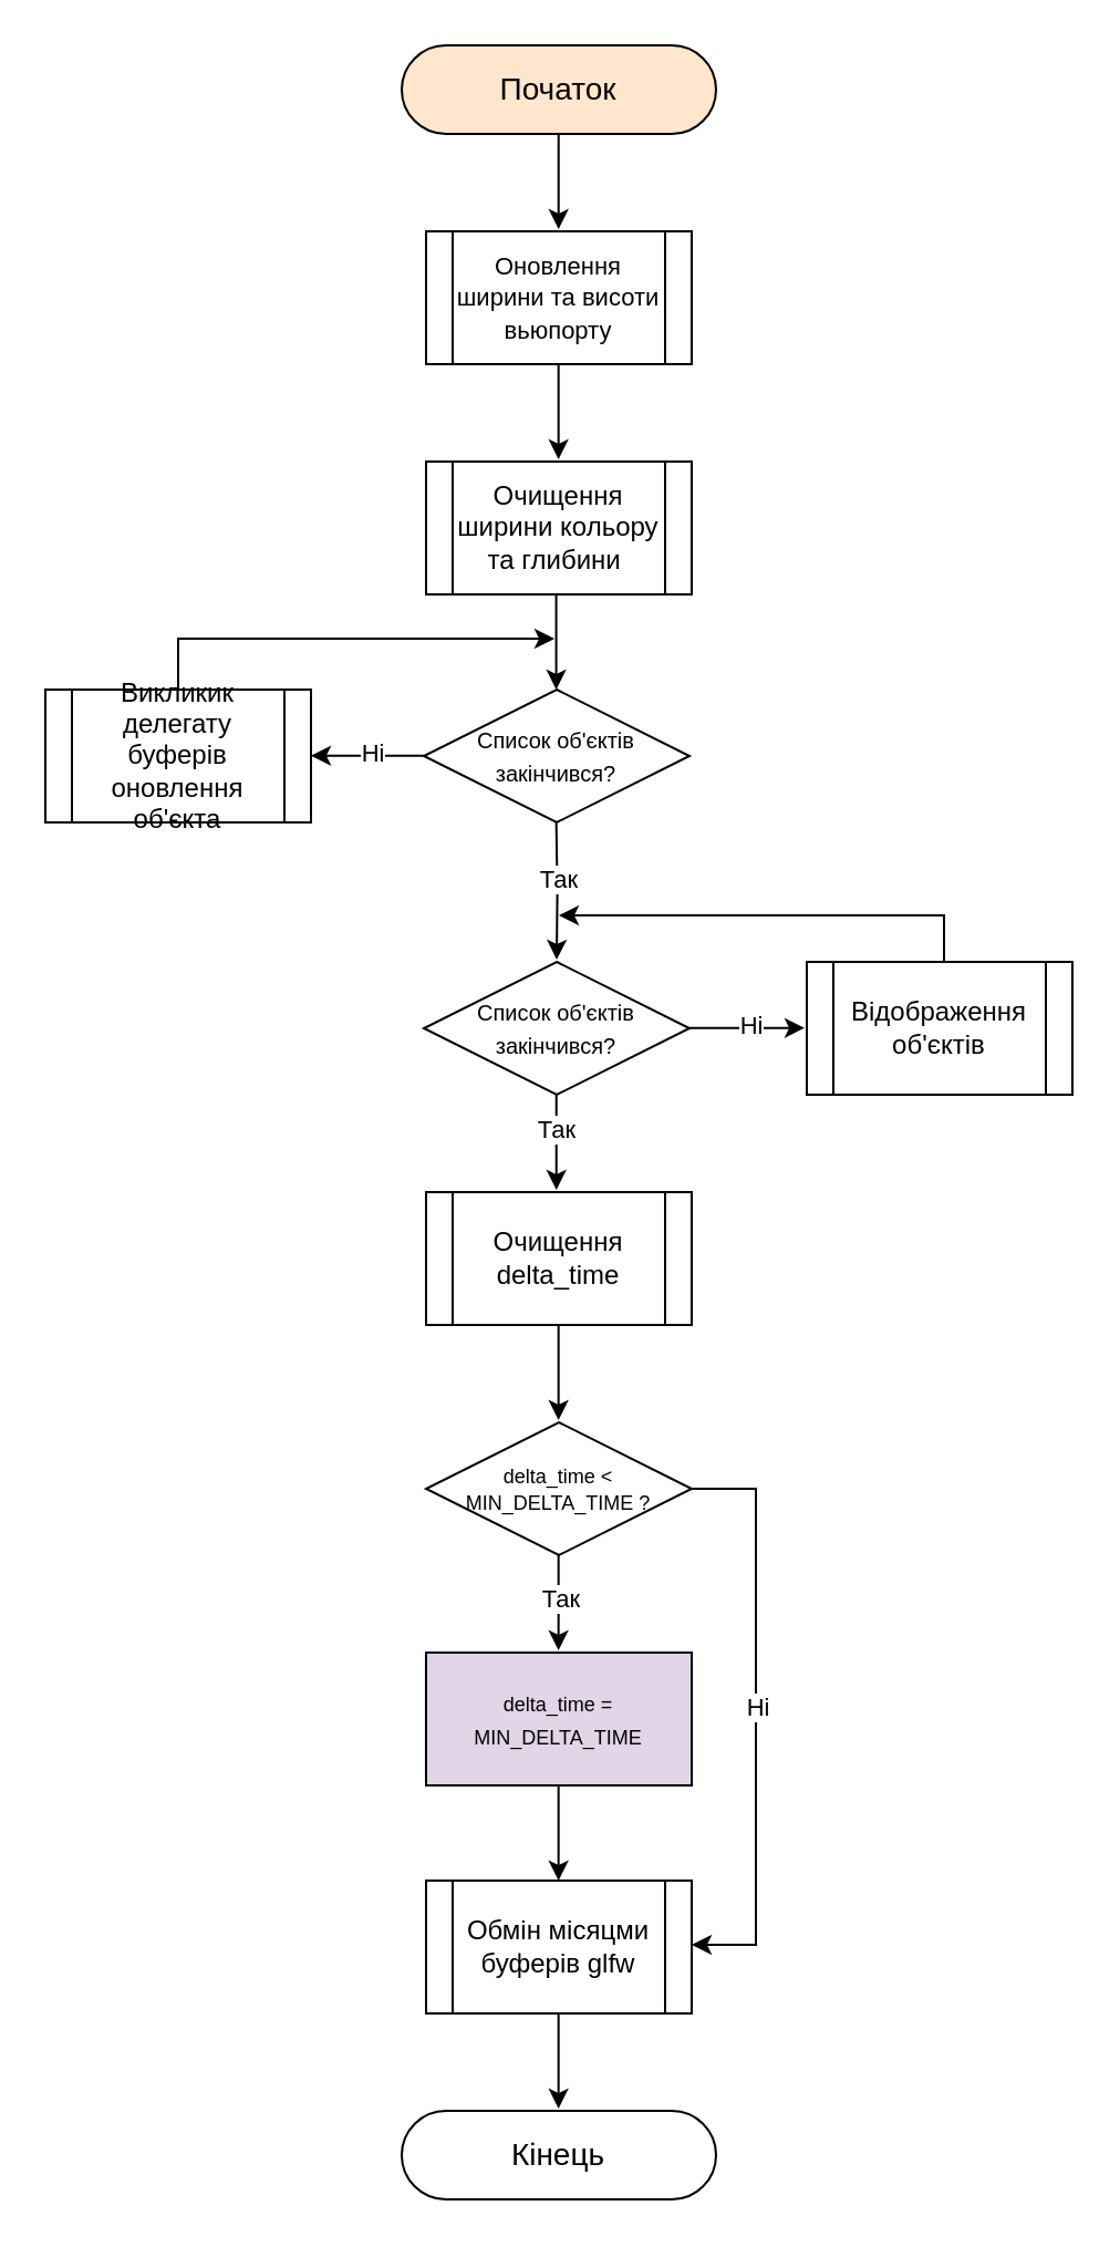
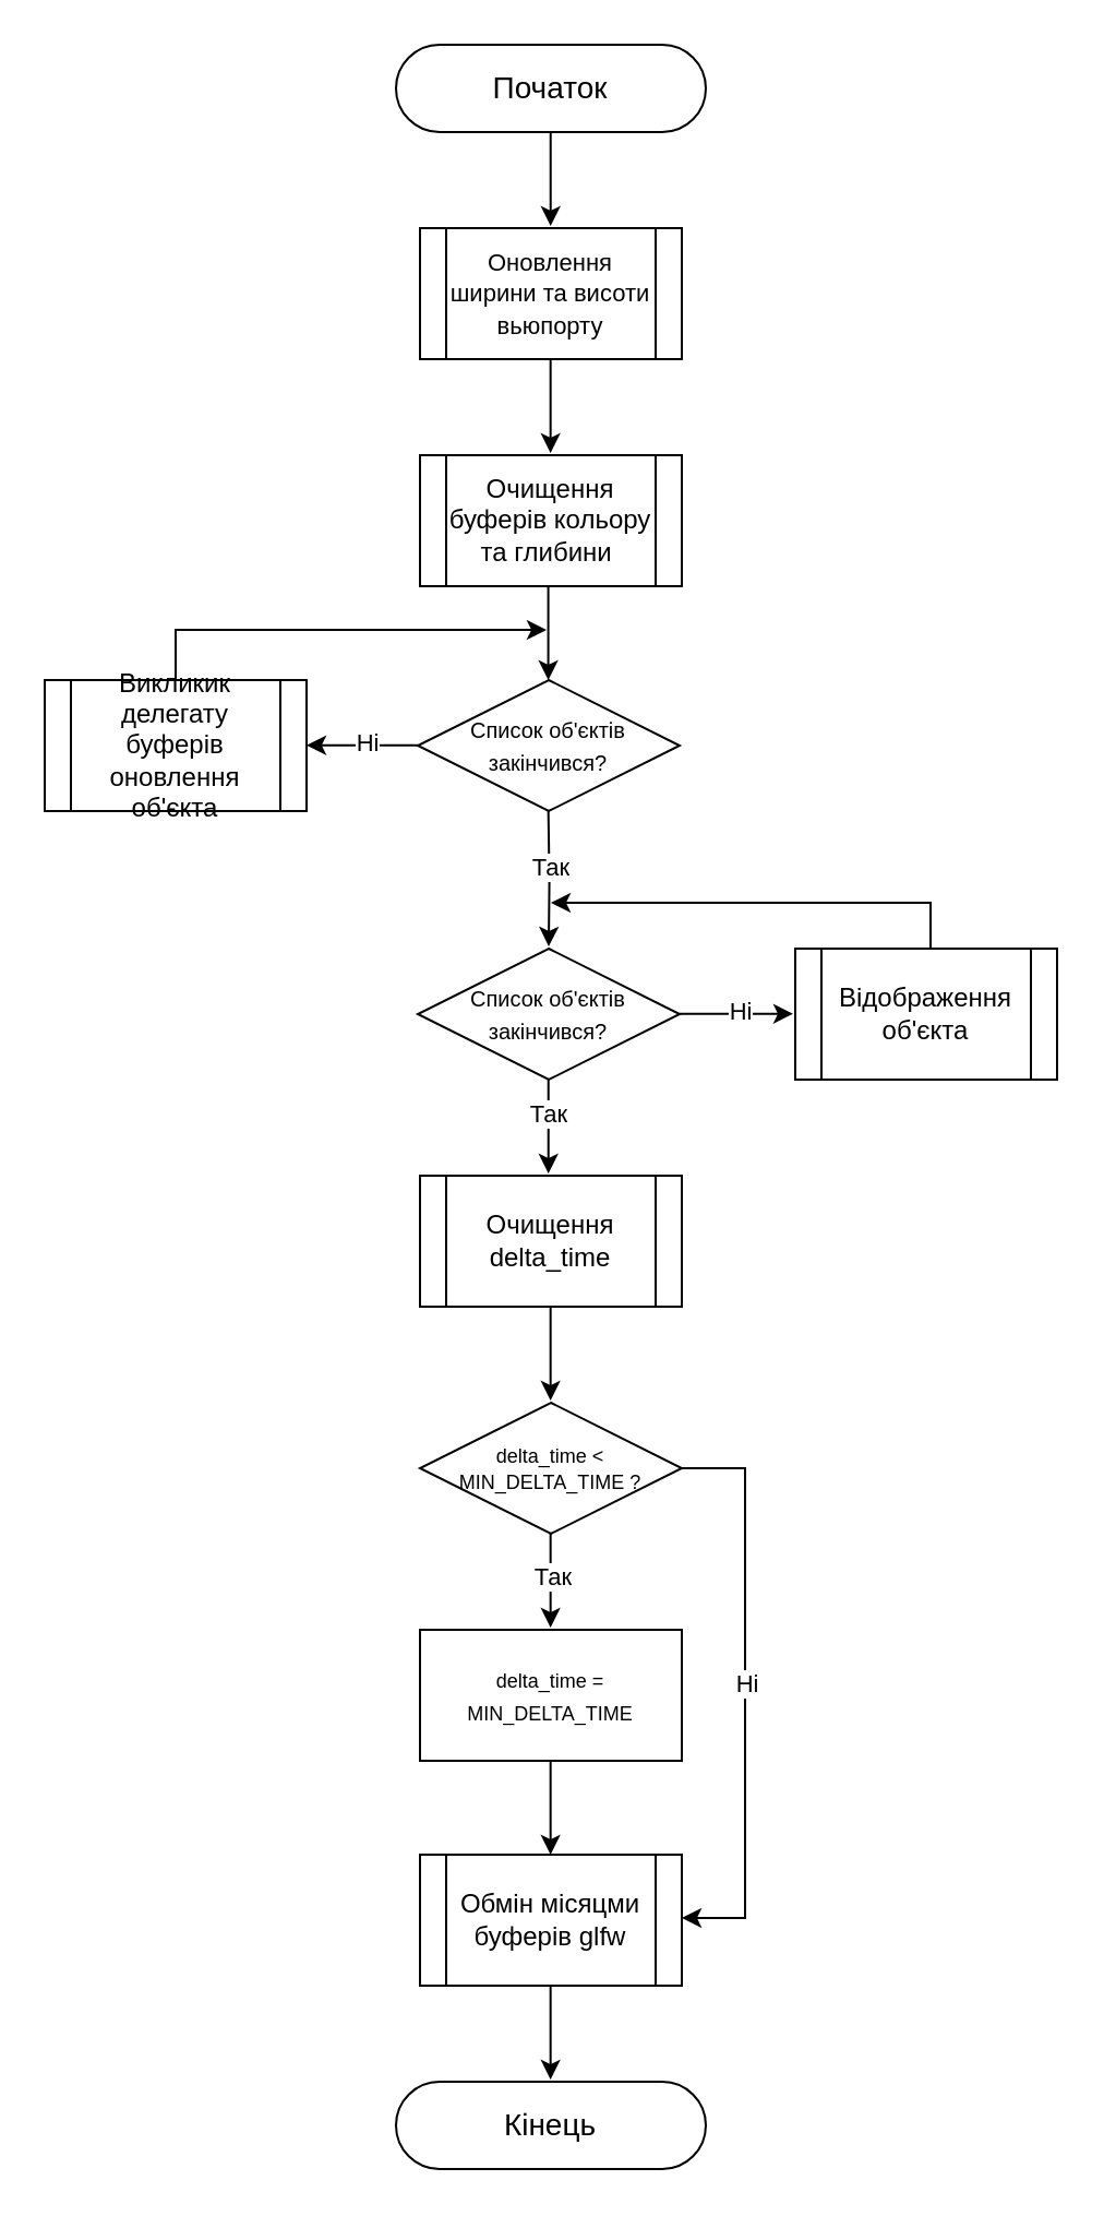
- <mxCell id="2" value="&lt;font style=&quot;font-size: 14px;&quot;&gt;Початок&lt;/font&gt;" style="rounded=1;whiteSpace=wrap;html=1;arcSize=50;fillColor=#ffe6cc;" parent="1" vertex="1"><mxGeometry x="181" width="142" height="40" as="geometry" y="20" /></mxCell>
+ <mxCell id="2" value="&lt;font style=&quot;font-size: 14px;&quot;&gt;Початок&lt;/font&gt;" style="rounded=1;whiteSpace=wrap;html=1;arcSize=50;" parent="1" vertex="1"><mxGeometry x="181" width="142" height="40" as="geometry" y="20" /></mxCell>
- <mxCell id="33" value="Очищення ширини кольору та глибини&amp;nbsp;" style="shape=process;whiteSpace=wrap;html=1;backgroundOutline=1;" vertex="1" parent="1"><mxGeometry x="192" y="208" width="120" height="60" as="geometry" /></mxCell>
+ <mxCell id="33" value="Очищення буферів кольору та глибини&amp;nbsp;" style="shape=process;whiteSpace=wrap;html=1;backgroundOutline=1;" vertex="1" parent="1"><mxGeometry x="192" y="208" width="120" height="60" as="geometry" /></mxCell>
- <mxCell id="20" value="Відображення об'єктів" style="shape=process;whiteSpace=wrap;html=1;backgroundOutline=1;" vertex="1" parent="1"><mxGeometry x="364" y="434" width="120" height="60" as="geometry" /></mxCell>
+ <mxCell id="20" value="Відображення об'єкта" style="shape=process;whiteSpace=wrap;html=1;backgroundOutline=1;" vertex="1" parent="1"><mxGeometry x="364" y="434" width="120" height="60" as="geometry" /></mxCell>
- <mxCell id="30" value="&lt;span style=&quot;font-size: 9px;&quot;&gt;delta_time = MIN_DELTA_TIME&lt;/span&gt;" style="rounded=0;whiteSpace=wrap;html=1;fillColor=#e1d5e7;" vertex="1" parent="1"><mxGeometry x="192" y="746" width="120" height="60" as="geometry" /></mxCell>
+ <mxCell id="30" value="&lt;span style=&quot;font-size: 9px;&quot;&gt;delta_time = MIN_DELTA_TIME&lt;/span&gt;" style="rounded=0;whiteSpace=wrap;html=1;" vertex="1" parent="1"><mxGeometry x="192" y="746" width="120" height="60" as="geometry" /></mxCell>
